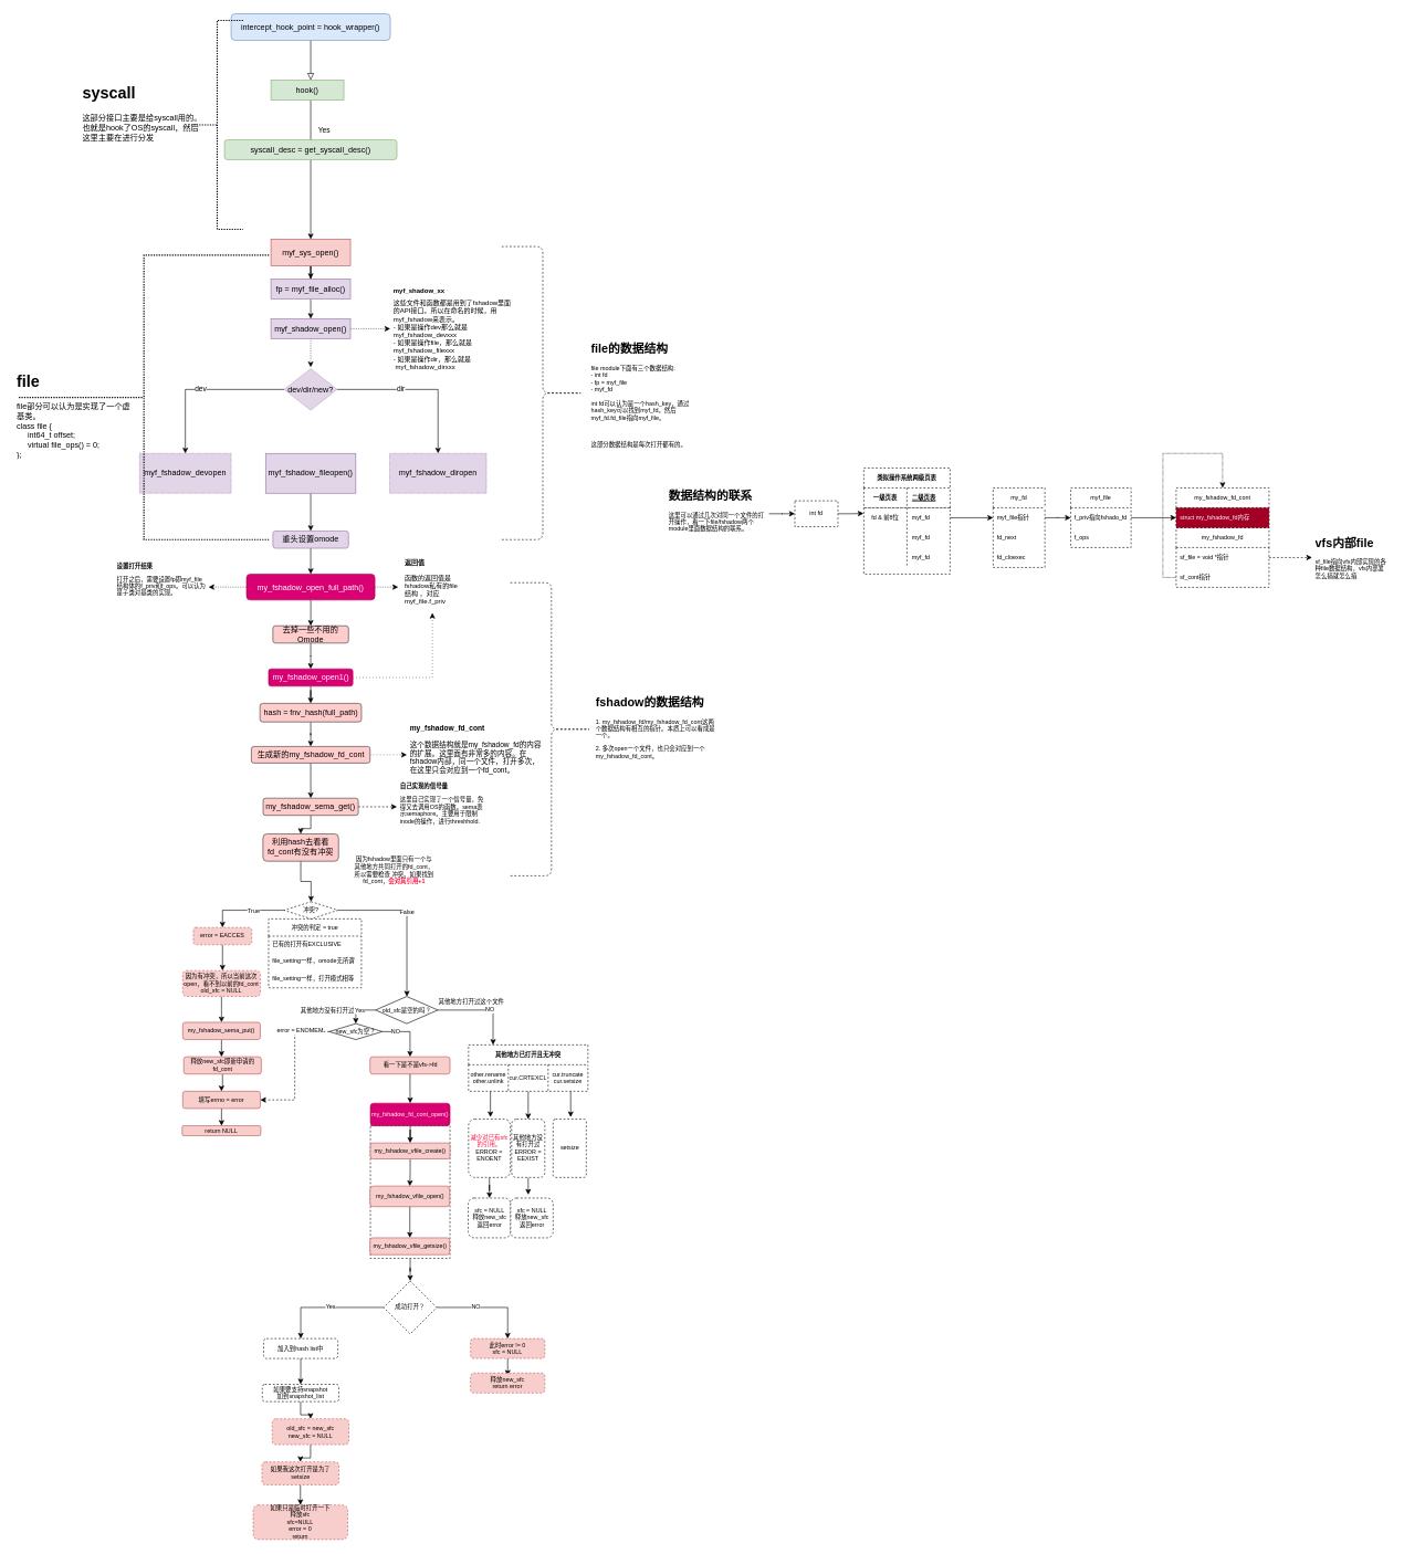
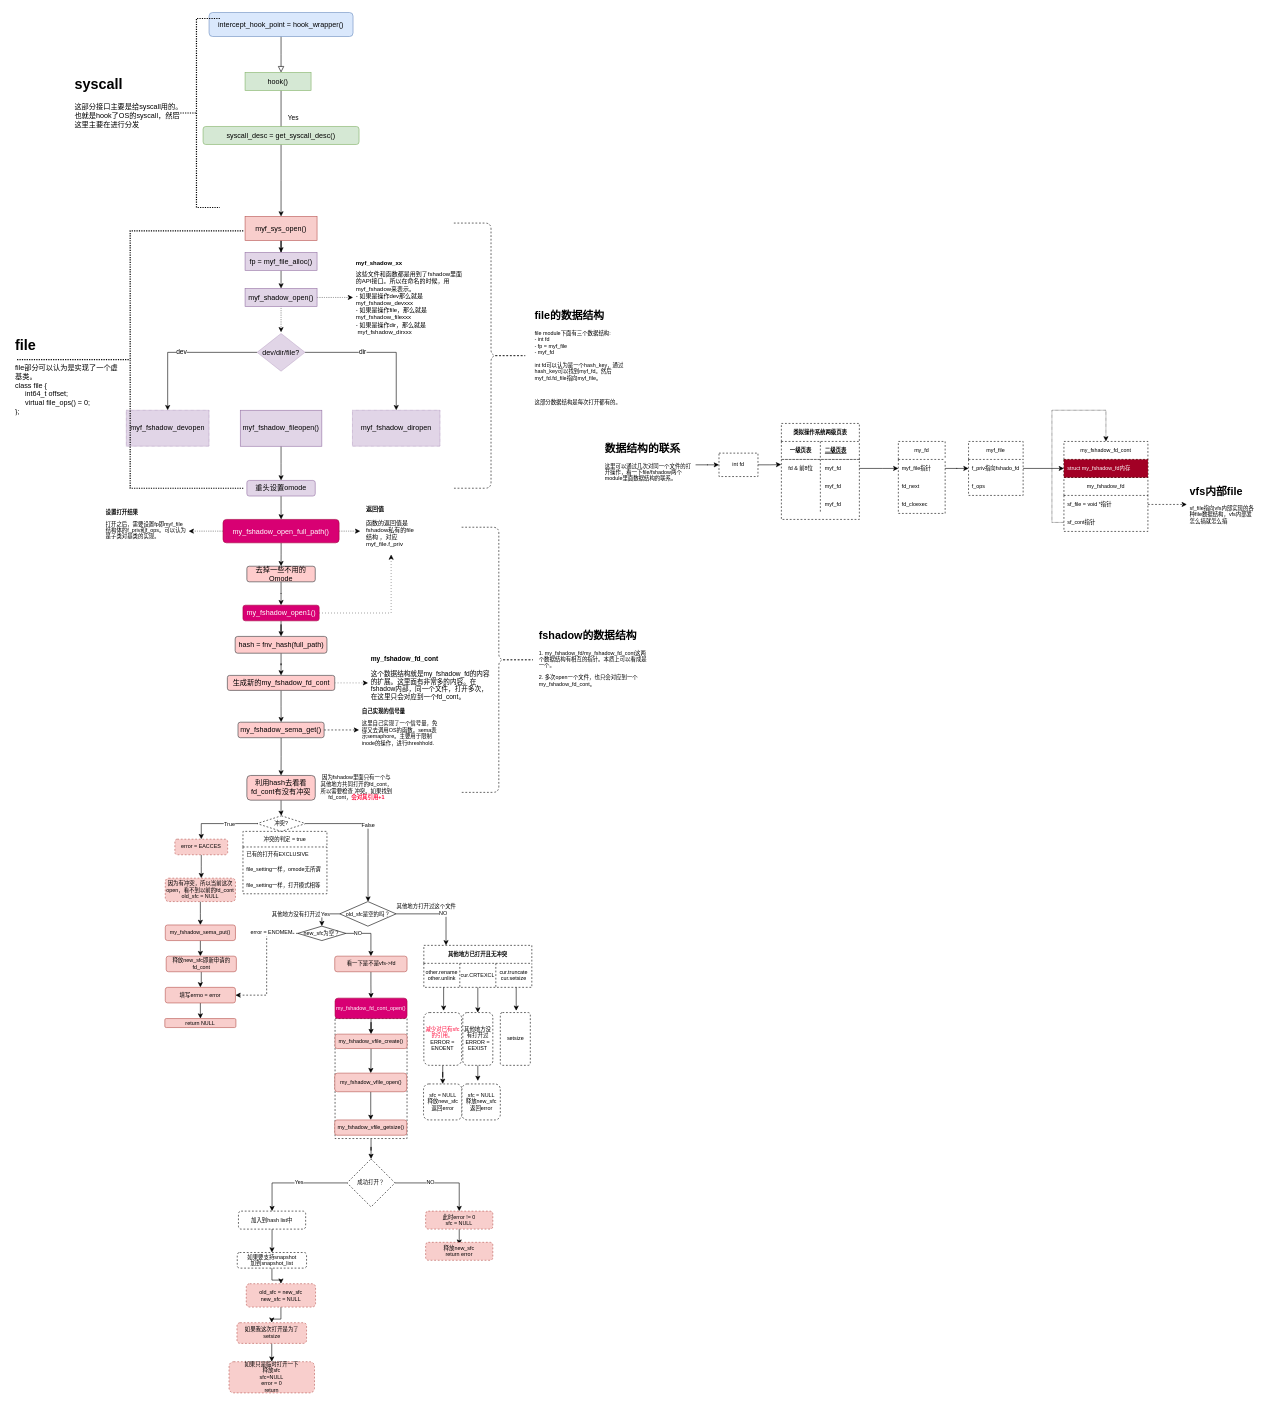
- <mxCell id="28" value="dev/dir/new?" style="rhombus;whiteSpace=wrap;html=1;dashed=1;dashPattern=1 1;fillColor=#e1d5e7;strokeColor=#9673a6;" parent="1" vertex="1"><mxGeometry x="428" y="555" width="80" height="63" as="geometry" /></mxCell>
+ <mxCell id="28" value="dev/dir/file?" style="rhombus;whiteSpace=wrap;html=1;dashed=1;dashPattern=1 1;fillColor=#e1d5e7;strokeColor=#9673a6;" parent="1" vertex="1"><mxGeometry x="428" y="555" width="80" height="63" as="geometry" /></mxCell>
- <mxCell id="55" value="利用hash去看看fd_cont有没有冲突" style="whiteSpace=wrap;html=1;rounded=1;strokeColor=#36393d;fillColor=#ffcccc;" parent="1" vertex="1"><mxGeometry x="396" y="1256.8" width="114" height="41.2" as="geometry" /></mxCell>
+ <mxCell id="55" value="利用hash去看看fd_cont有没有冲突" style="whiteSpace=wrap;html=1;rounded=1;strokeColor=#36393d;fillColor=#ffcccc;" parent="1" vertex="1"><mxGeometry x="411" y="1291.8" width="114" height="41.2" as="geometry" /></mxCell>
